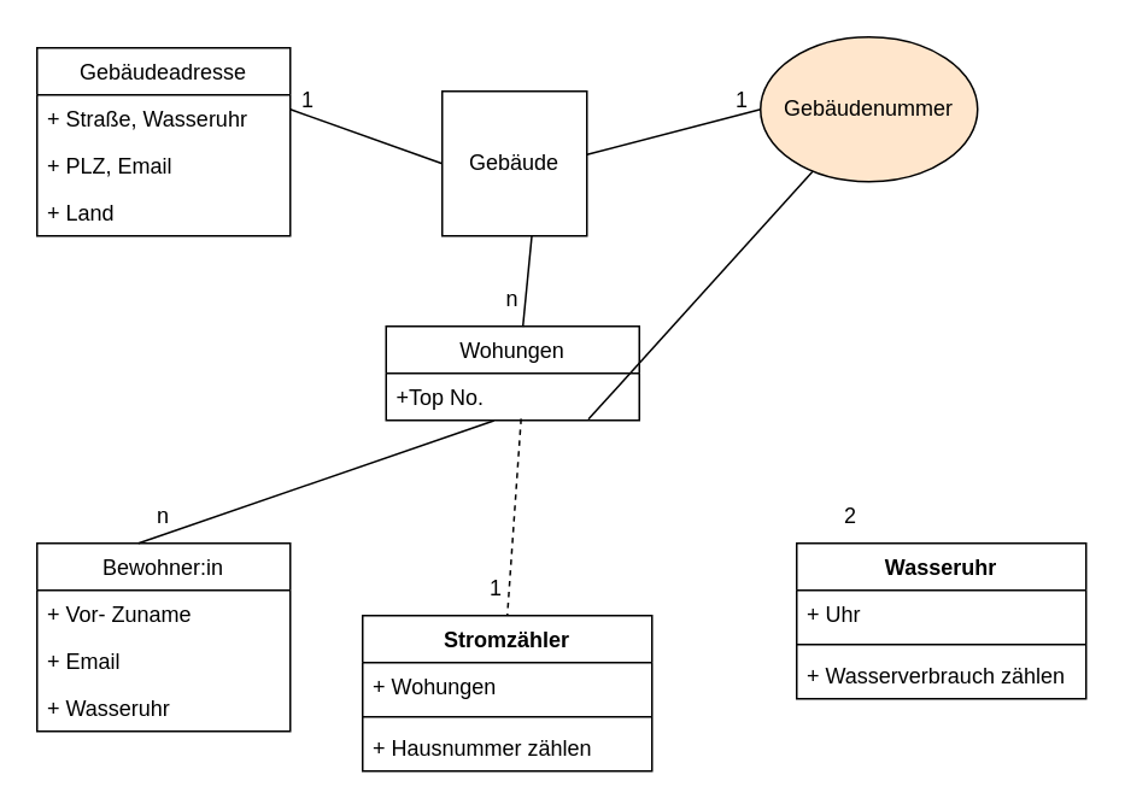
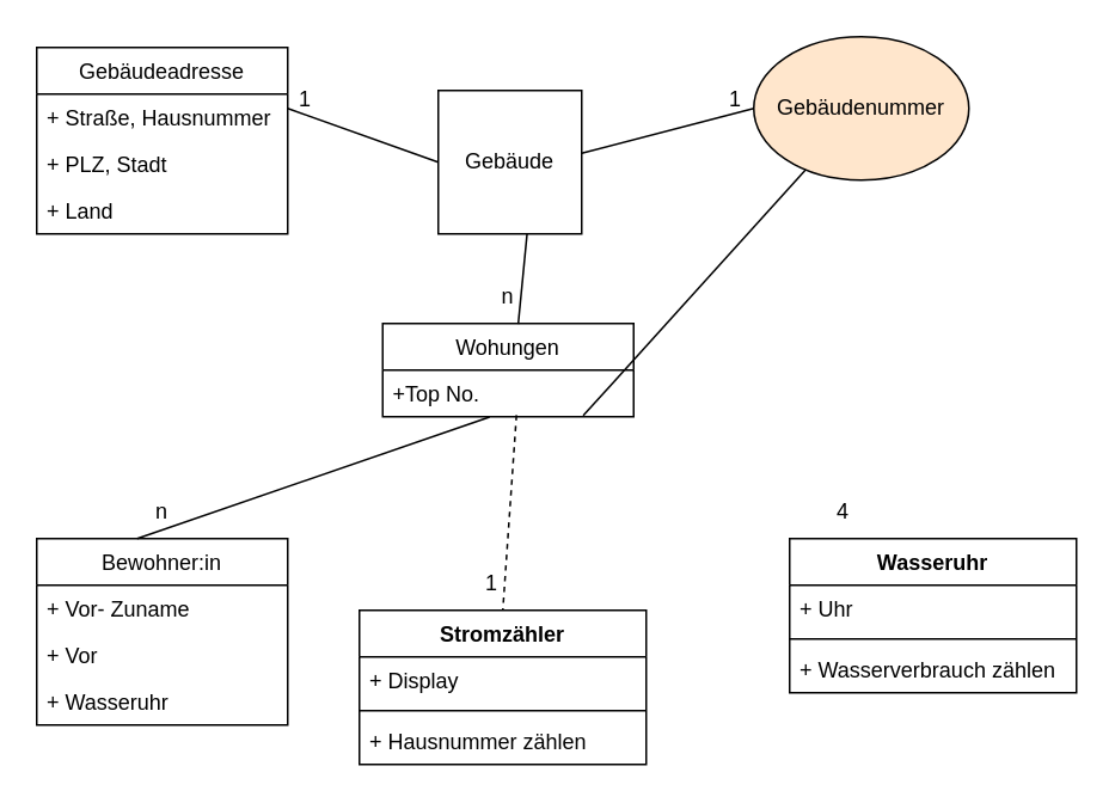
- <mxCell id="10" value="+ Straße, Wasseruhr" style="text;strokeColor=none;fillColor=none;align=left;verticalAlign=top;spacingLeft=4;spacingRight=4;overflow=hidden;rotatable=0;points=[[0,0.5],[1,0.5]];portConstraint=eastwest;" vertex="1" parent="9"><mxGeometry y="26" width="140" height="26" as="geometry" /></mxCell>
+ <mxCell id="10" value="+ Straße, Hausnummer" style="text;strokeColor=none;fillColor=none;align=left;verticalAlign=top;spacingLeft=4;spacingRight=4;overflow=hidden;rotatable=0;points=[[0,0.5],[1,0.5]];portConstraint=eastwest;" vertex="1" parent="9"><mxGeometry y="26" width="140" height="26" as="geometry" /></mxCell>
- <mxCell id="11" value="+ PLZ, Email" style="text;strokeColor=none;fillColor=none;align=left;verticalAlign=top;spacingLeft=4;spacingRight=4;overflow=hidden;rotatable=0;points=[[0,0.5],[1,0.5]];portConstraint=eastwest;" vertex="1" parent="9"><mxGeometry y="52" width="140" height="26" as="geometry" /></mxCell>
+ <mxCell id="11" value="+ PLZ, Stadt" style="text;strokeColor=none;fillColor=none;align=left;verticalAlign=top;spacingLeft=4;spacingRight=4;overflow=hidden;rotatable=0;points=[[0,0.5],[1,0.5]];portConstraint=eastwest;" vertex="1" parent="9"><mxGeometry y="52" width="140" height="26" as="geometry" /></mxCell>
- <mxCell id="34" value="2" style="text;html=1;strokeColor=none;fillColor=none;align=center;verticalAlign=middle;whiteSpace=wrap;rounded=0;" vertex="1" parent="1"><mxGeometry x="460" y="280" width="20" height="10" as="geometry" /></mxCell>
+ <mxCell id="34" value="4" style="text;html=1;strokeColor=none;fillColor=none;align=center;verticalAlign=middle;whiteSpace=wrap;rounded=0;" vertex="1" parent="1"><mxGeometry x="460" y="280" width="20" height="10" as="geometry" /></mxCell>
- <mxCell id="19" value="+ Email" style="text;strokeColor=none;fillColor=none;align=left;verticalAlign=top;spacingLeft=4;spacingRight=4;overflow=hidden;rotatable=0;points=[[0,0.5],[1,0.5]];portConstraint=eastwest;" vertex="1" parent="17"><mxGeometry y="52" width="140" height="26" as="geometry" /></mxCell>
+ <mxCell id="19" value="+ Vor" style="text;strokeColor=none;fillColor=none;align=left;verticalAlign=top;spacingLeft=4;spacingRight=4;overflow=hidden;rotatable=0;points=[[0,0.5],[1,0.5]];portConstraint=eastwest;" vertex="1" parent="17"><mxGeometry y="52" width="140" height="26" as="geometry" /></mxCell>
- <mxCell id="24" value="+ Wohungen" style="text;strokeColor=none;fillColor=none;align=left;verticalAlign=top;spacingLeft=4;spacingRight=4;overflow=hidden;rotatable=0;points=[[0,0.5],[1,0.5]];portConstraint=eastwest;" vertex="1" parent="23"><mxGeometry y="26" width="160" height="26" as="geometry" /></mxCell>
+ <mxCell id="24" value="+ Display" style="text;strokeColor=none;fillColor=none;align=left;verticalAlign=top;spacingLeft=4;spacingRight=4;overflow=hidden;rotatable=0;points=[[0,0.5],[1,0.5]];portConstraint=eastwest;" vertex="1" parent="23"><mxGeometry y="26" width="160" height="26" as="geometry" /></mxCell>
